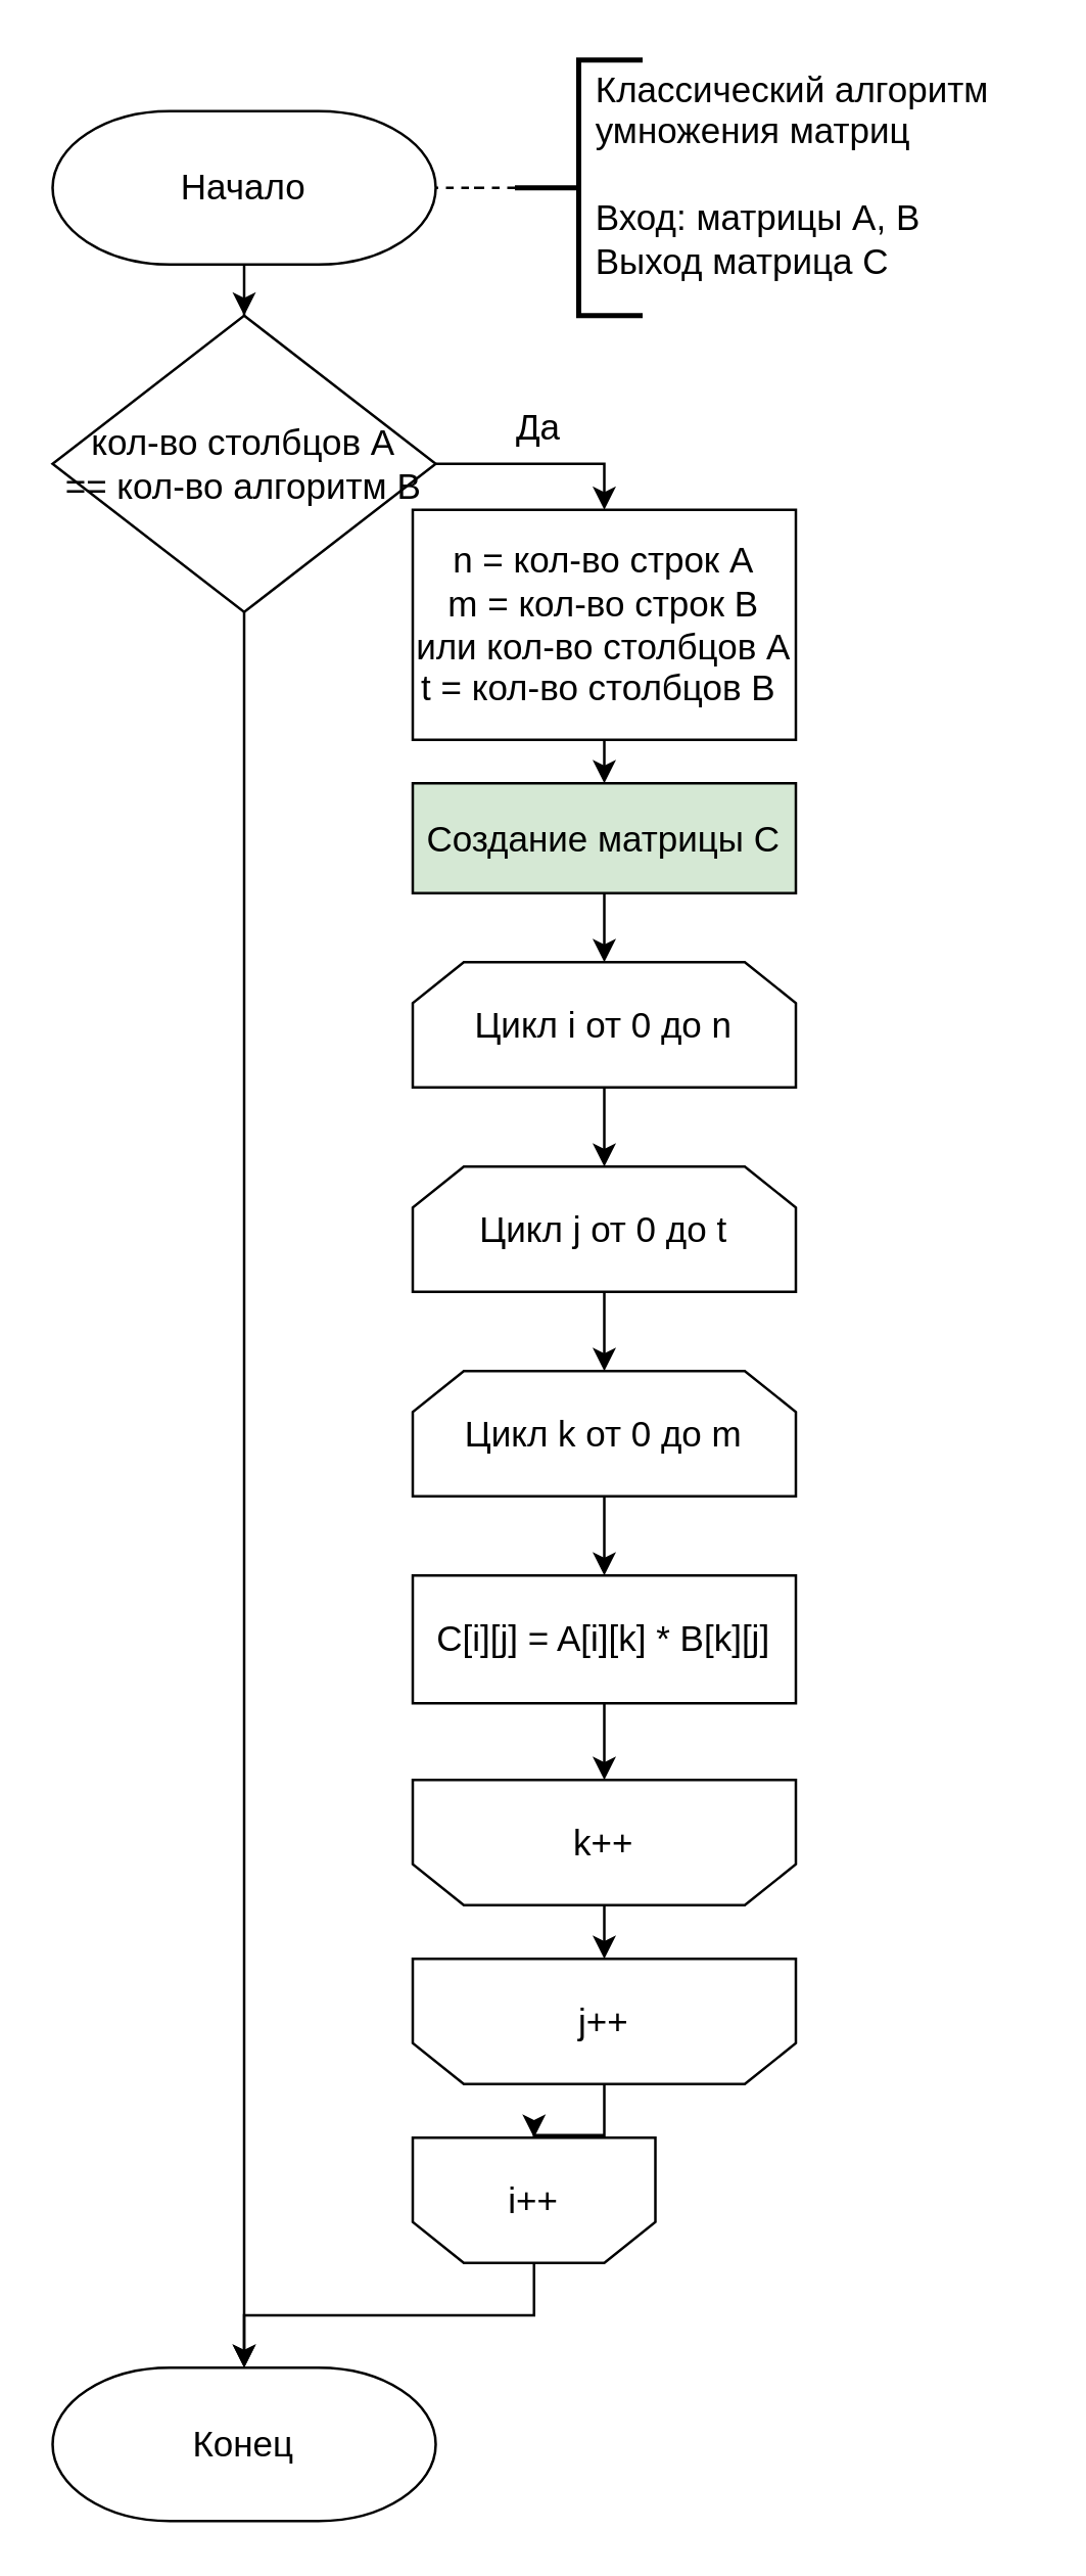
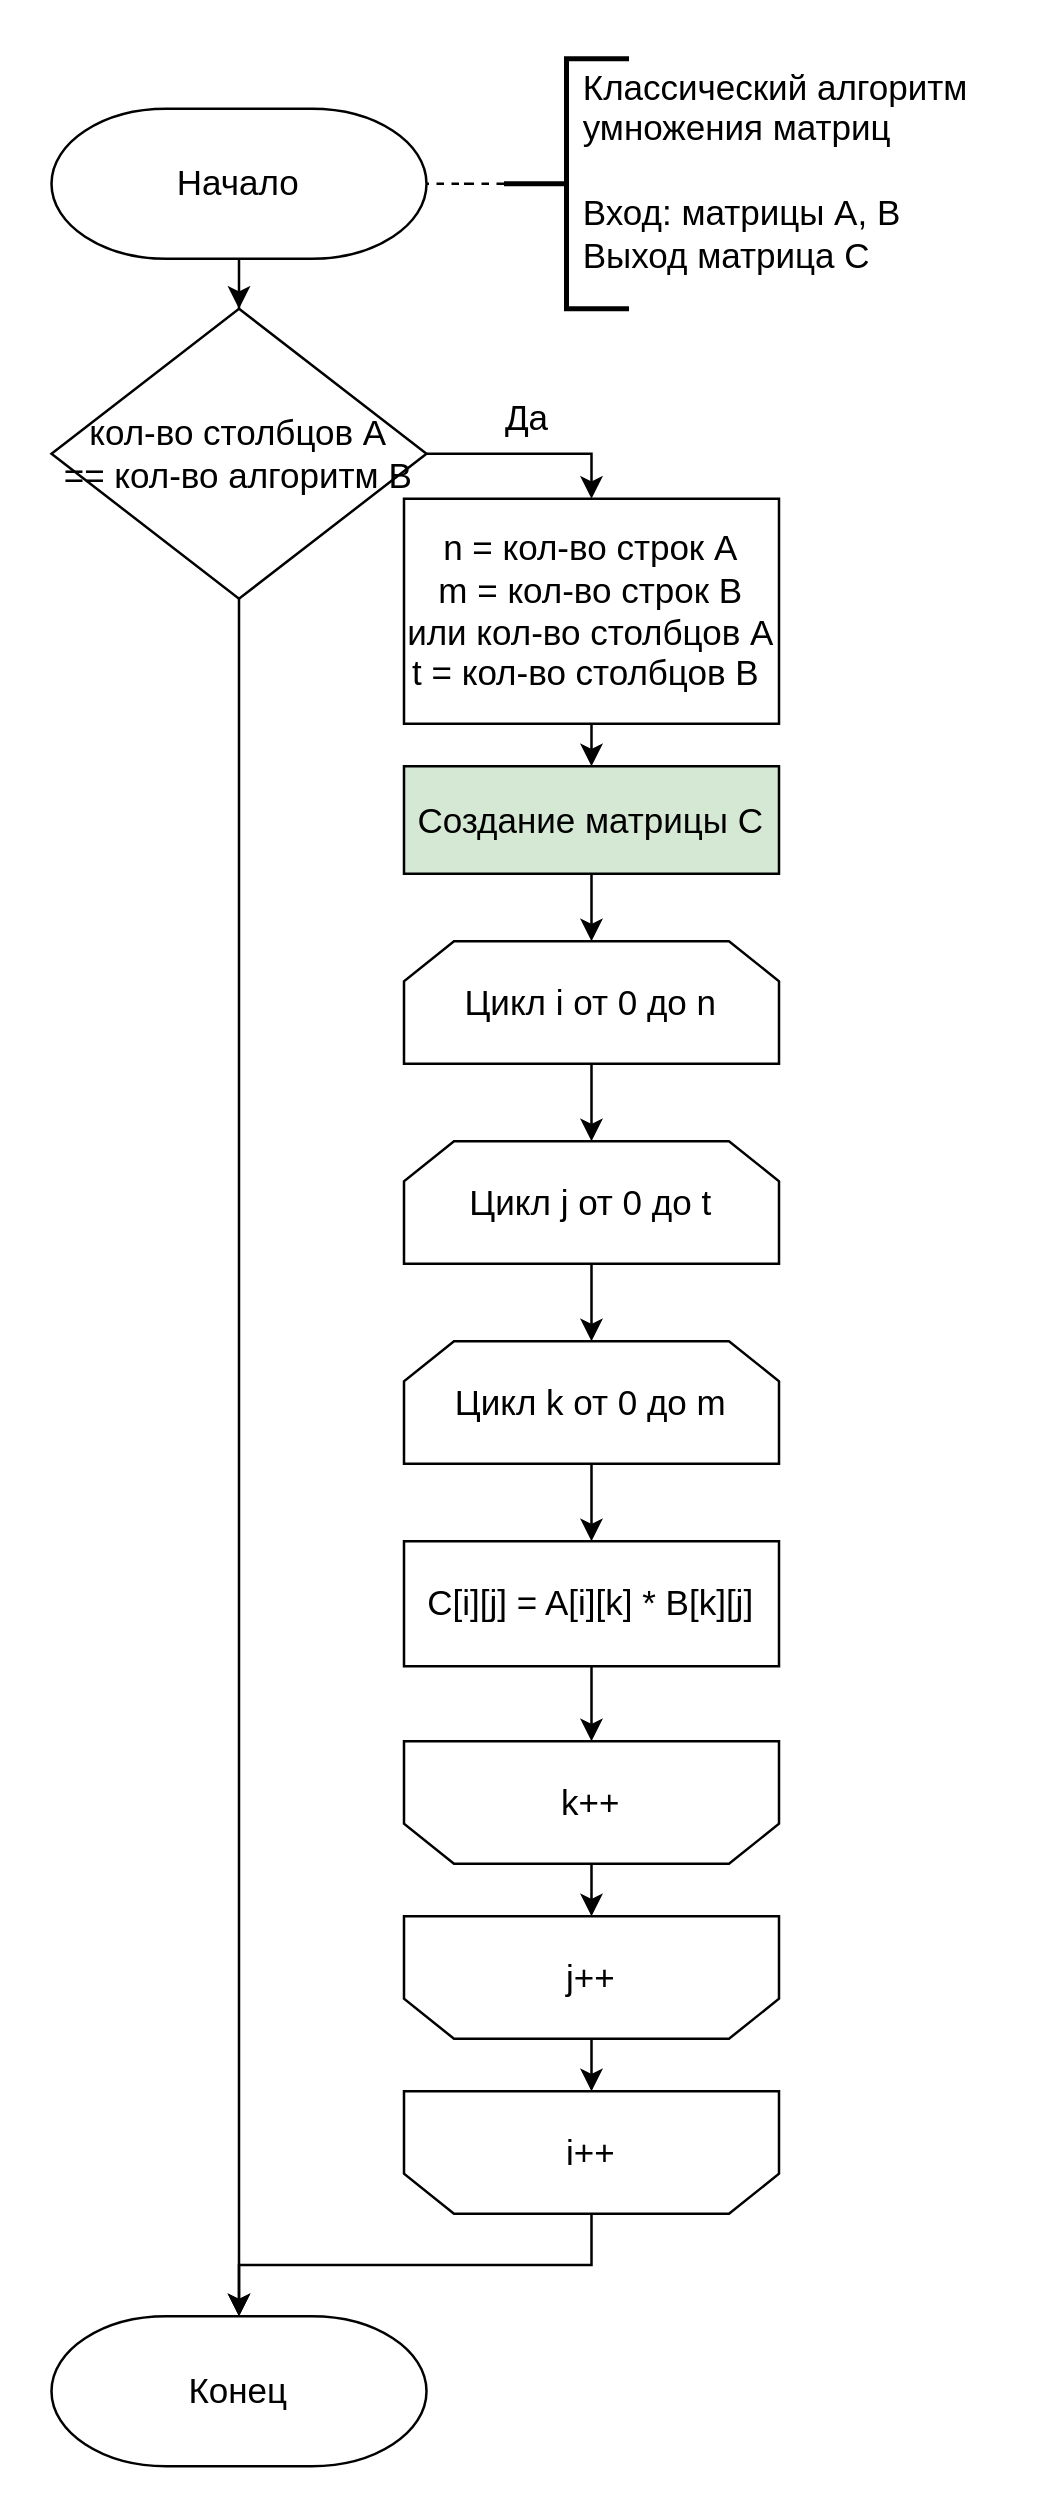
- <mxCell id="19" value="i++" style="shape=loopLimit;whiteSpace=wrap;html=1;direction=west;fontSize=14;" parent="1" vertex="1"><mxGeometry x="161" y="836" width="95" height="49" as="geometry" /></mxCell>
+ <mxCell id="19" value="i++" style="shape=loopLimit;whiteSpace=wrap;html=1;direction=west;fontSize=14;" parent="1" vertex="1"><mxGeometry x="161" y="836" width="150" height="49" as="geometry" /></mxCell>
